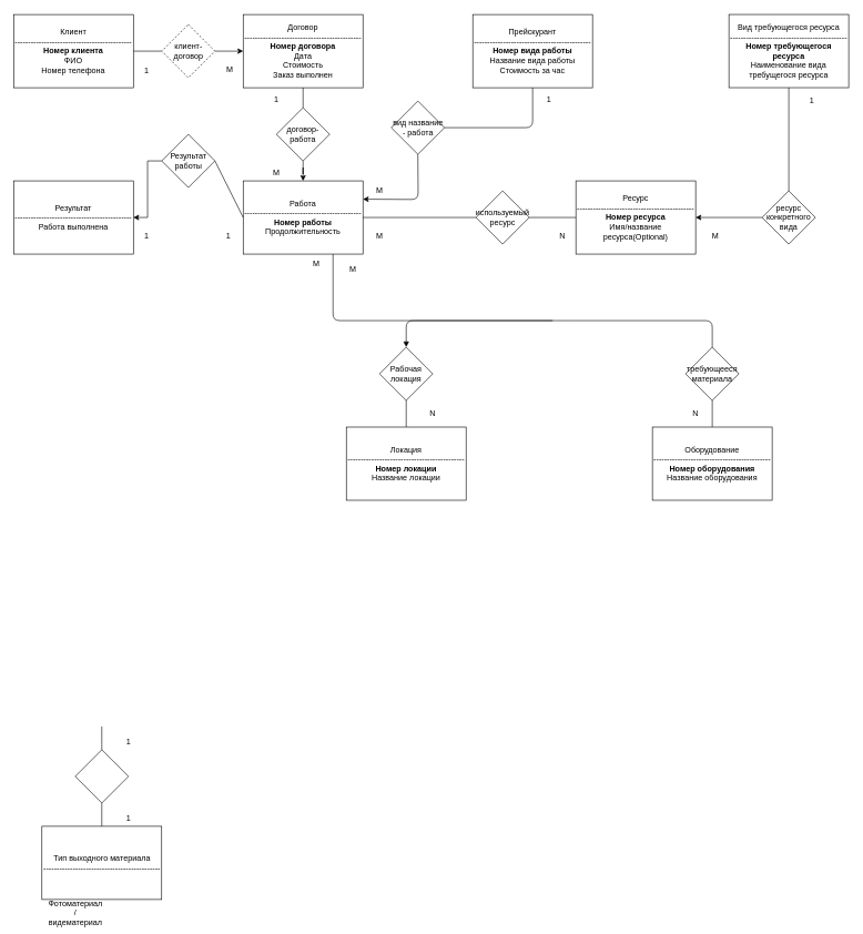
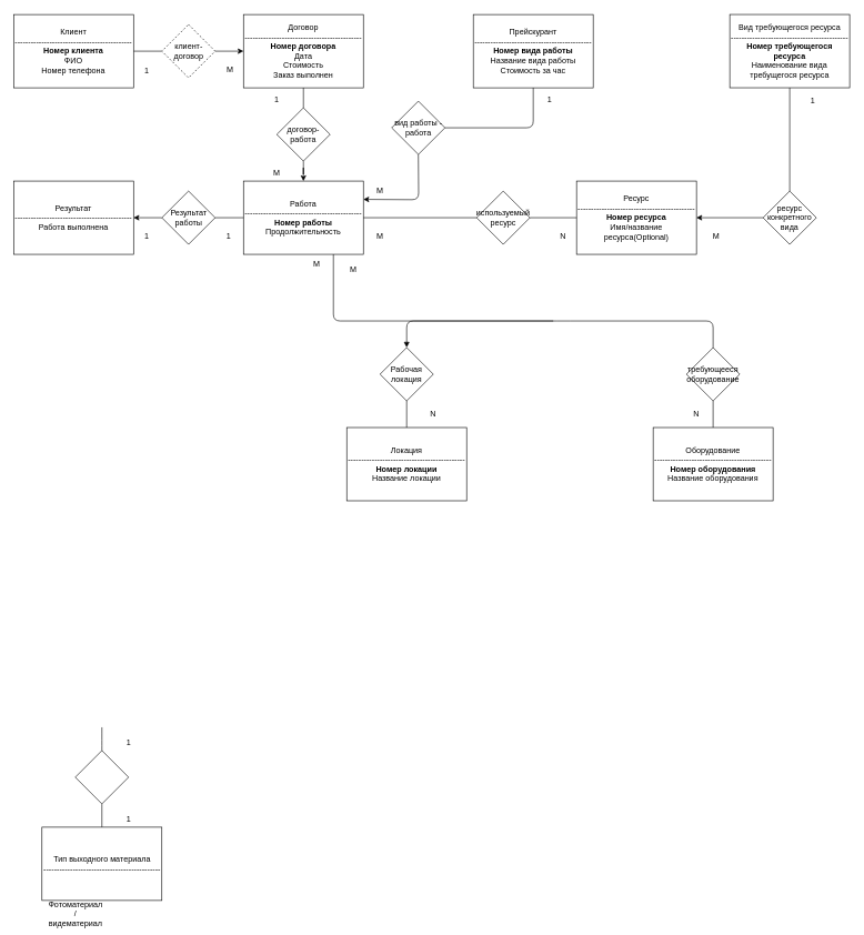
- <mxCell id="9" value="вид название - работа" style="rhombus;whiteSpace=wrap;html=1;" parent="1" vertex="1"><mxGeometry x="587.5" y="151" width="80" height="80" as="geometry" /></mxCell>
+ <mxCell id="9" value="вид работы - работа" style="rhombus;whiteSpace=wrap;html=1;" parent="1" vertex="1"><mxGeometry x="587.5" y="151" width="80" height="80" as="geometry" /></mxCell>
- <mxCell id="21" value="Результат работы" style="rhombus;whiteSpace=wrap;html=1;" parent="1" vertex="1"><mxGeometry x="242.5" y="201" width="80" height="80" as="geometry" /></mxCell>
+ <mxCell id="21" value="Результат работы" style="rhombus;whiteSpace=wrap;html=1;" parent="1" vertex="1"><mxGeometry x="242.5" y="286" width="80" height="80" as="geometry" /></mxCell>
- <mxCell id="17" value="требующееся материала" style="rhombus;whiteSpace=wrap;html=1;" parent="1" vertex="1"><mxGeometry x="1030" y="521" width="80" height="80" as="geometry" /></mxCell>
+ <mxCell id="17" value="требующееся оборудование" style="rhombus;whiteSpace=wrap;html=1;" parent="1" vertex="1"><mxGeometry x="1030" y="521" width="80" height="80" as="geometry" /></mxCell>
